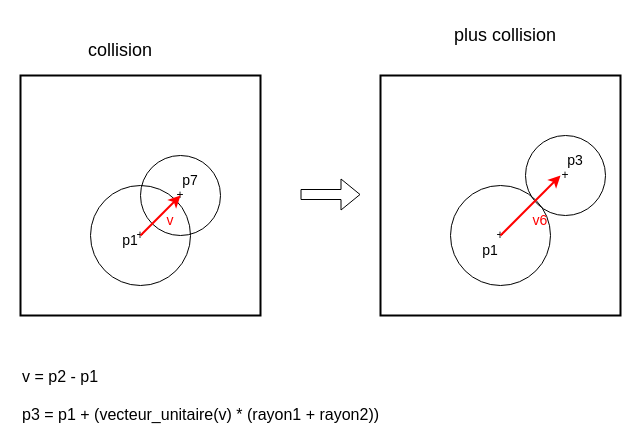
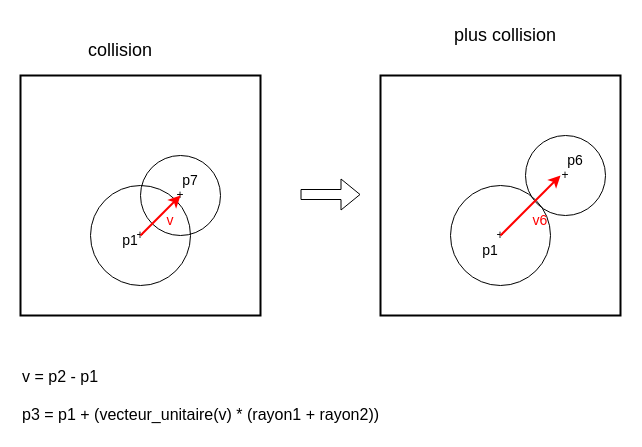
- <mxCell id="13" value="p3" style="text;html=1;strokeColor=none;fillColor=none;align=center;verticalAlign=middle;whiteSpace=wrap;rounded=0;fontSize=14;" vertex="1" parent="1"><mxGeometry x="545" y="145" width="60" height="30" as="geometry" /></mxCell>
+ <mxCell id="13" value="p6" style="text;html=1;strokeColor=none;fillColor=none;align=center;verticalAlign=middle;whiteSpace=wrap;rounded=0;fontSize=14;" vertex="1" parent="1"><mxGeometry x="545" y="145" width="60" height="30" as="geometry" /></mxCell>
